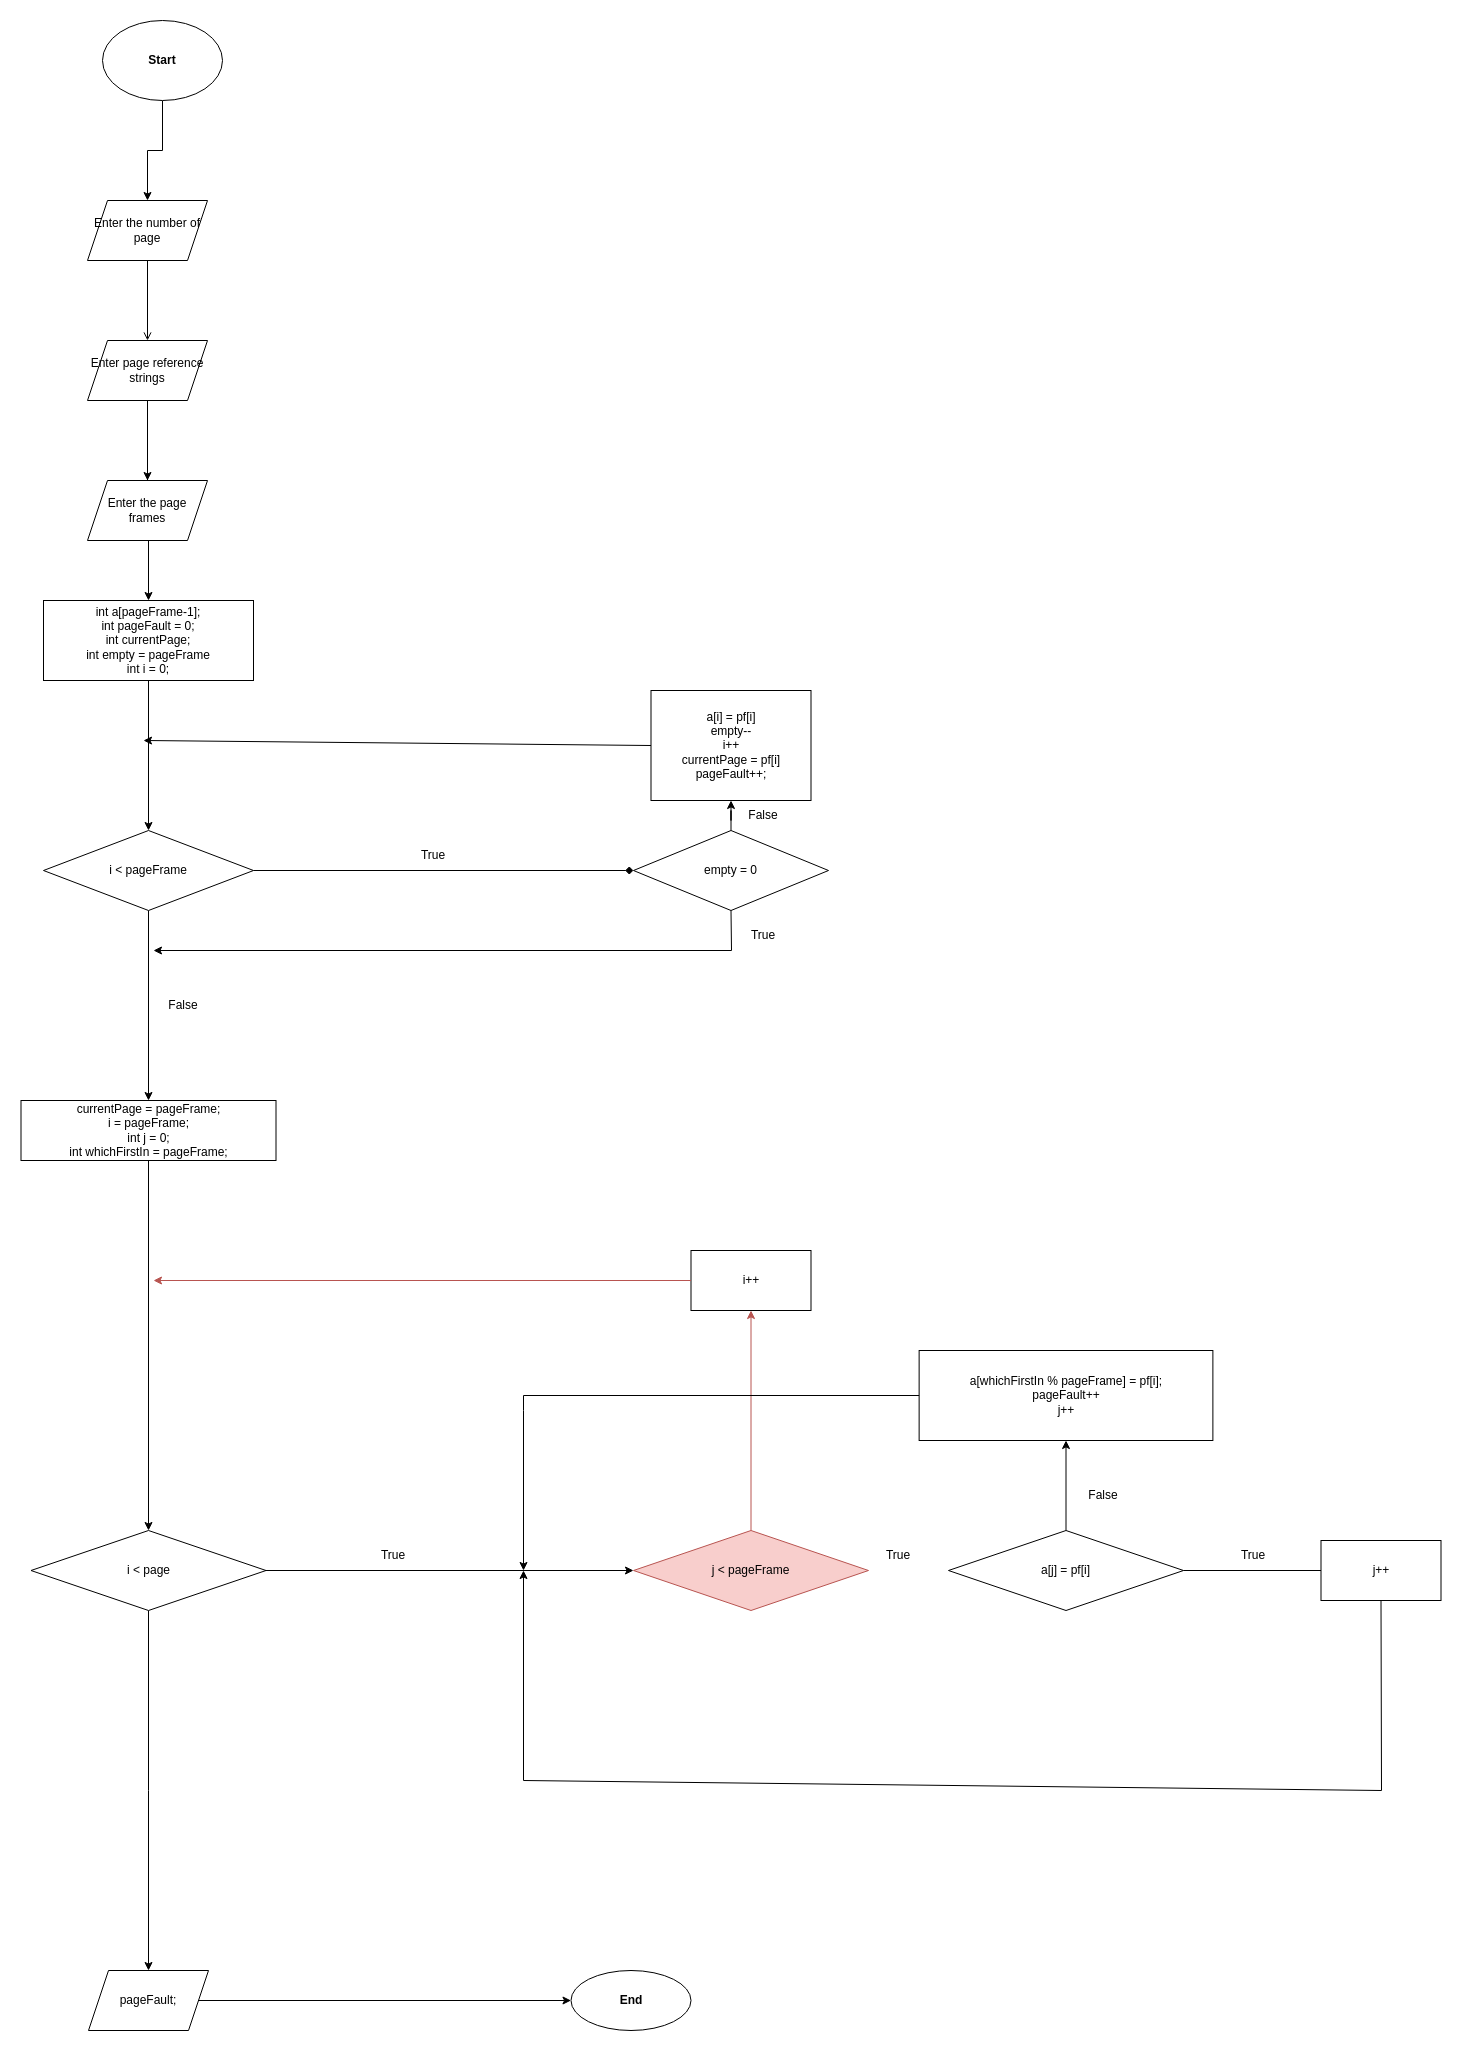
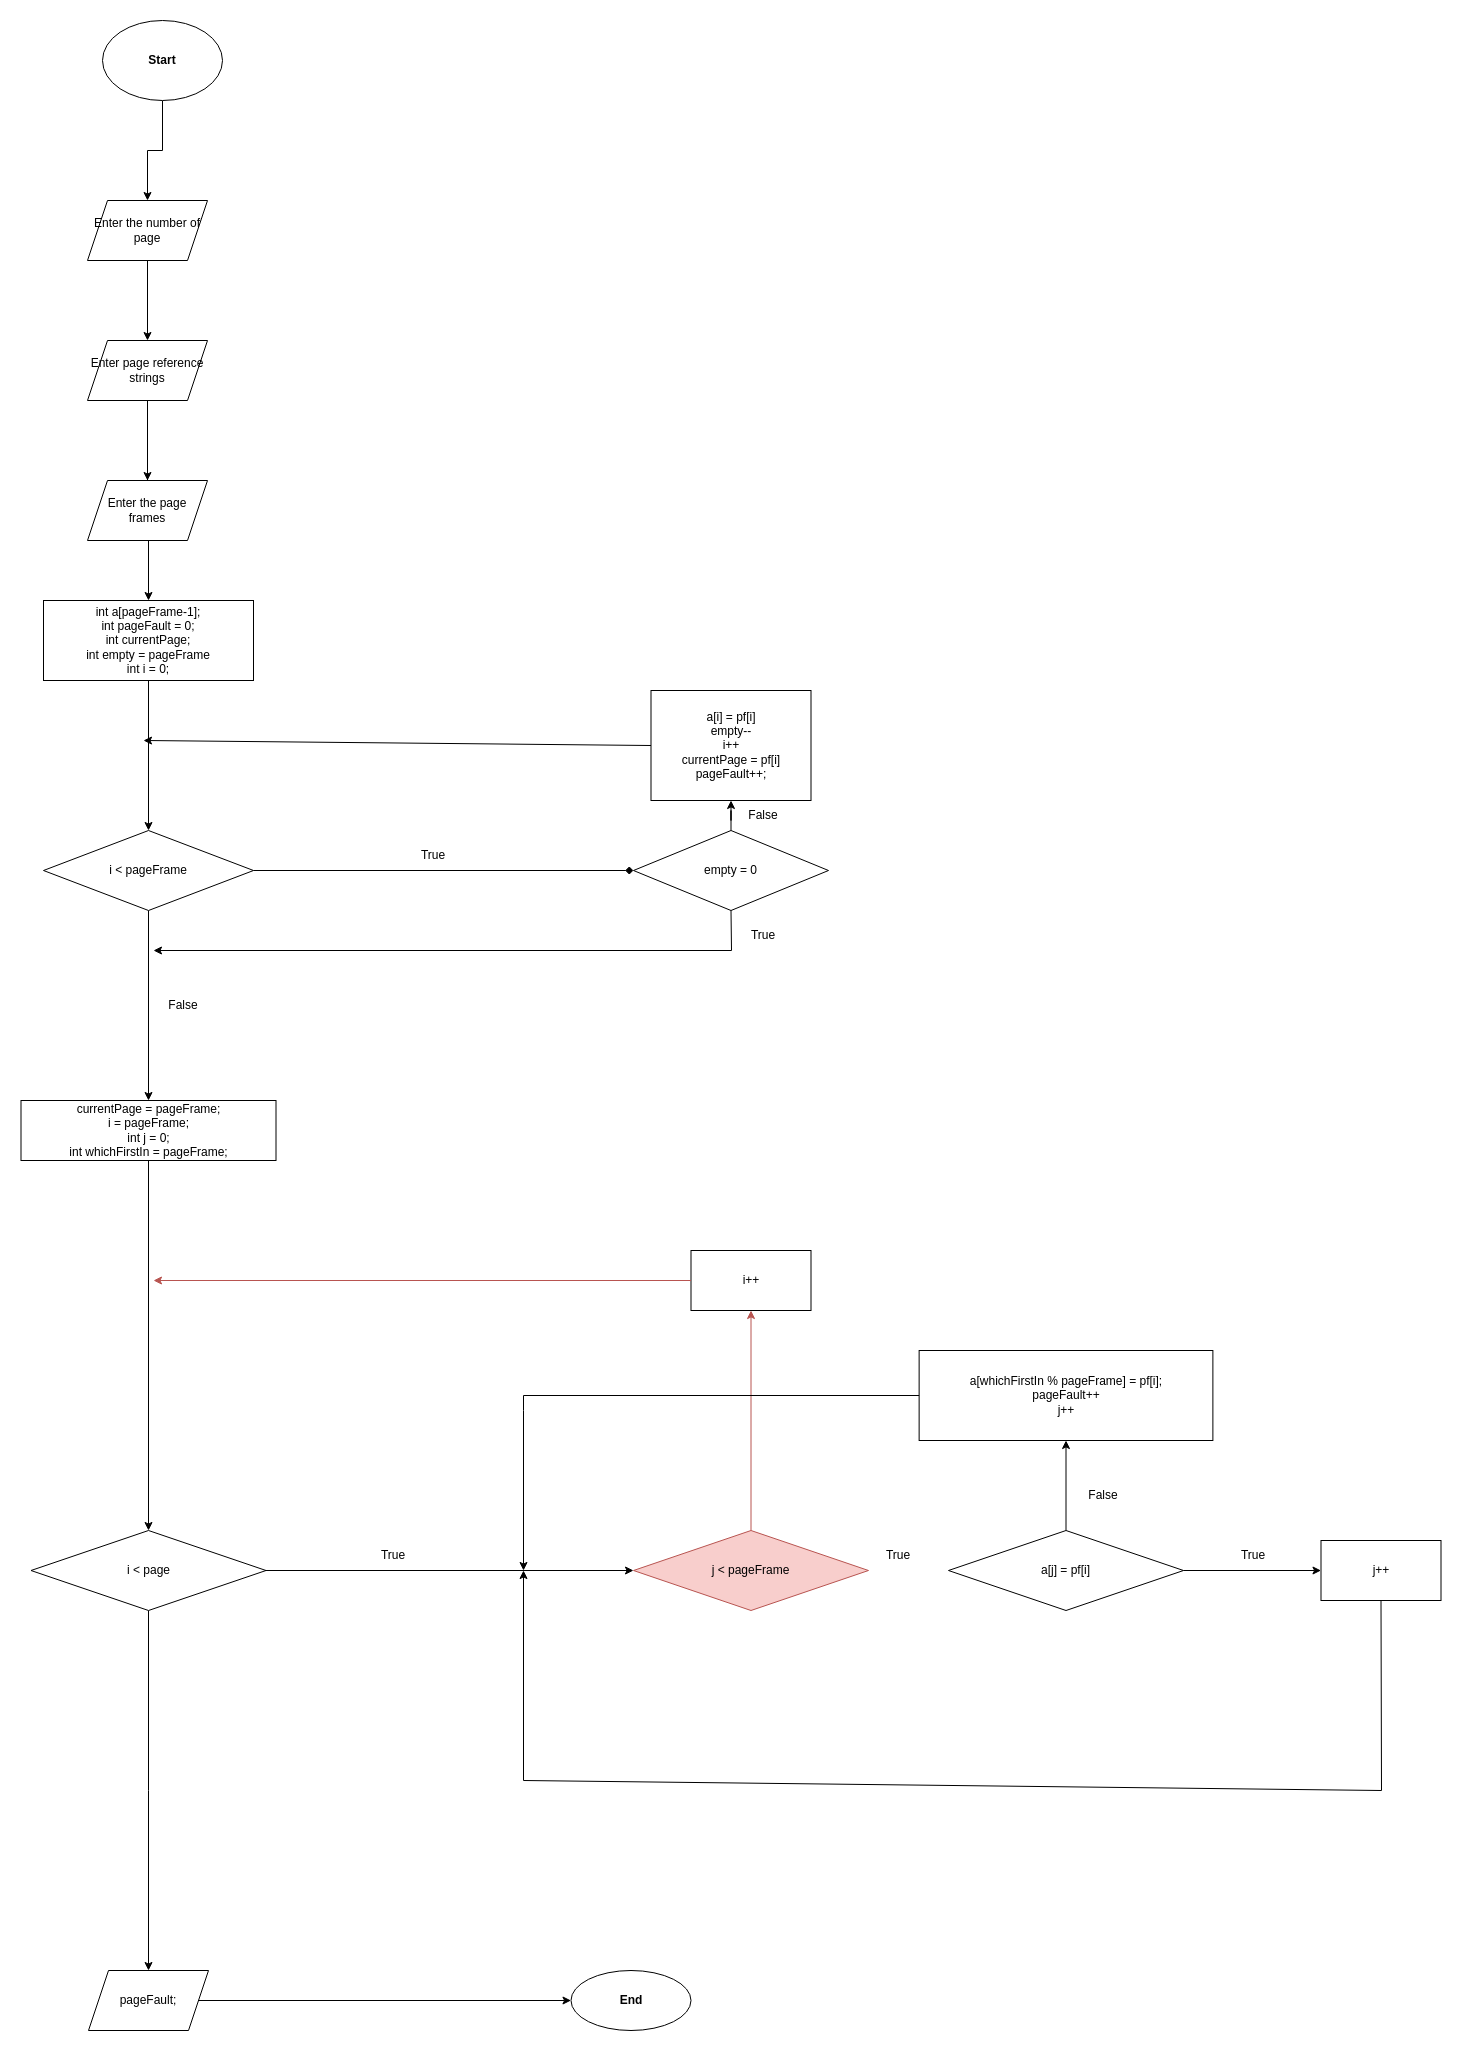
- <mxCell id="4" value="" style="edgeStyle=orthogonalEdgeStyle;rounded=0;orthogonalLoop=1;jettySize=auto;html=1;endArrow=open;" edge="1" parent="1" source="5" target="8"><mxGeometry relative="1" as="geometry" /></mxCell>
+ <mxCell id="4" value="" style="edgeStyle=orthogonalEdgeStyle;rounded=0;orthogonalLoop=1;jettySize=auto;html=1;" edge="1" parent="1" source="5" target="8"><mxGeometry relative="1" as="geometry" /></mxCell>
- <mxCell id="32" value="" style="edgeStyle=orthogonalEdgeStyle;rounded=0;orthogonalLoop=1;jettySize=auto;html=1;endArrow=none;" edge="1" parent="1" source="33" target="36"><mxGeometry relative="1" as="geometry" /></mxCell>
+ <mxCell id="32" value="" style="edgeStyle=orthogonalEdgeStyle;rounded=0;orthogonalLoop=1;jettySize=auto;html=1;" edge="1" parent="1" source="33" target="36"><mxGeometry relative="1" as="geometry" /></mxCell>
